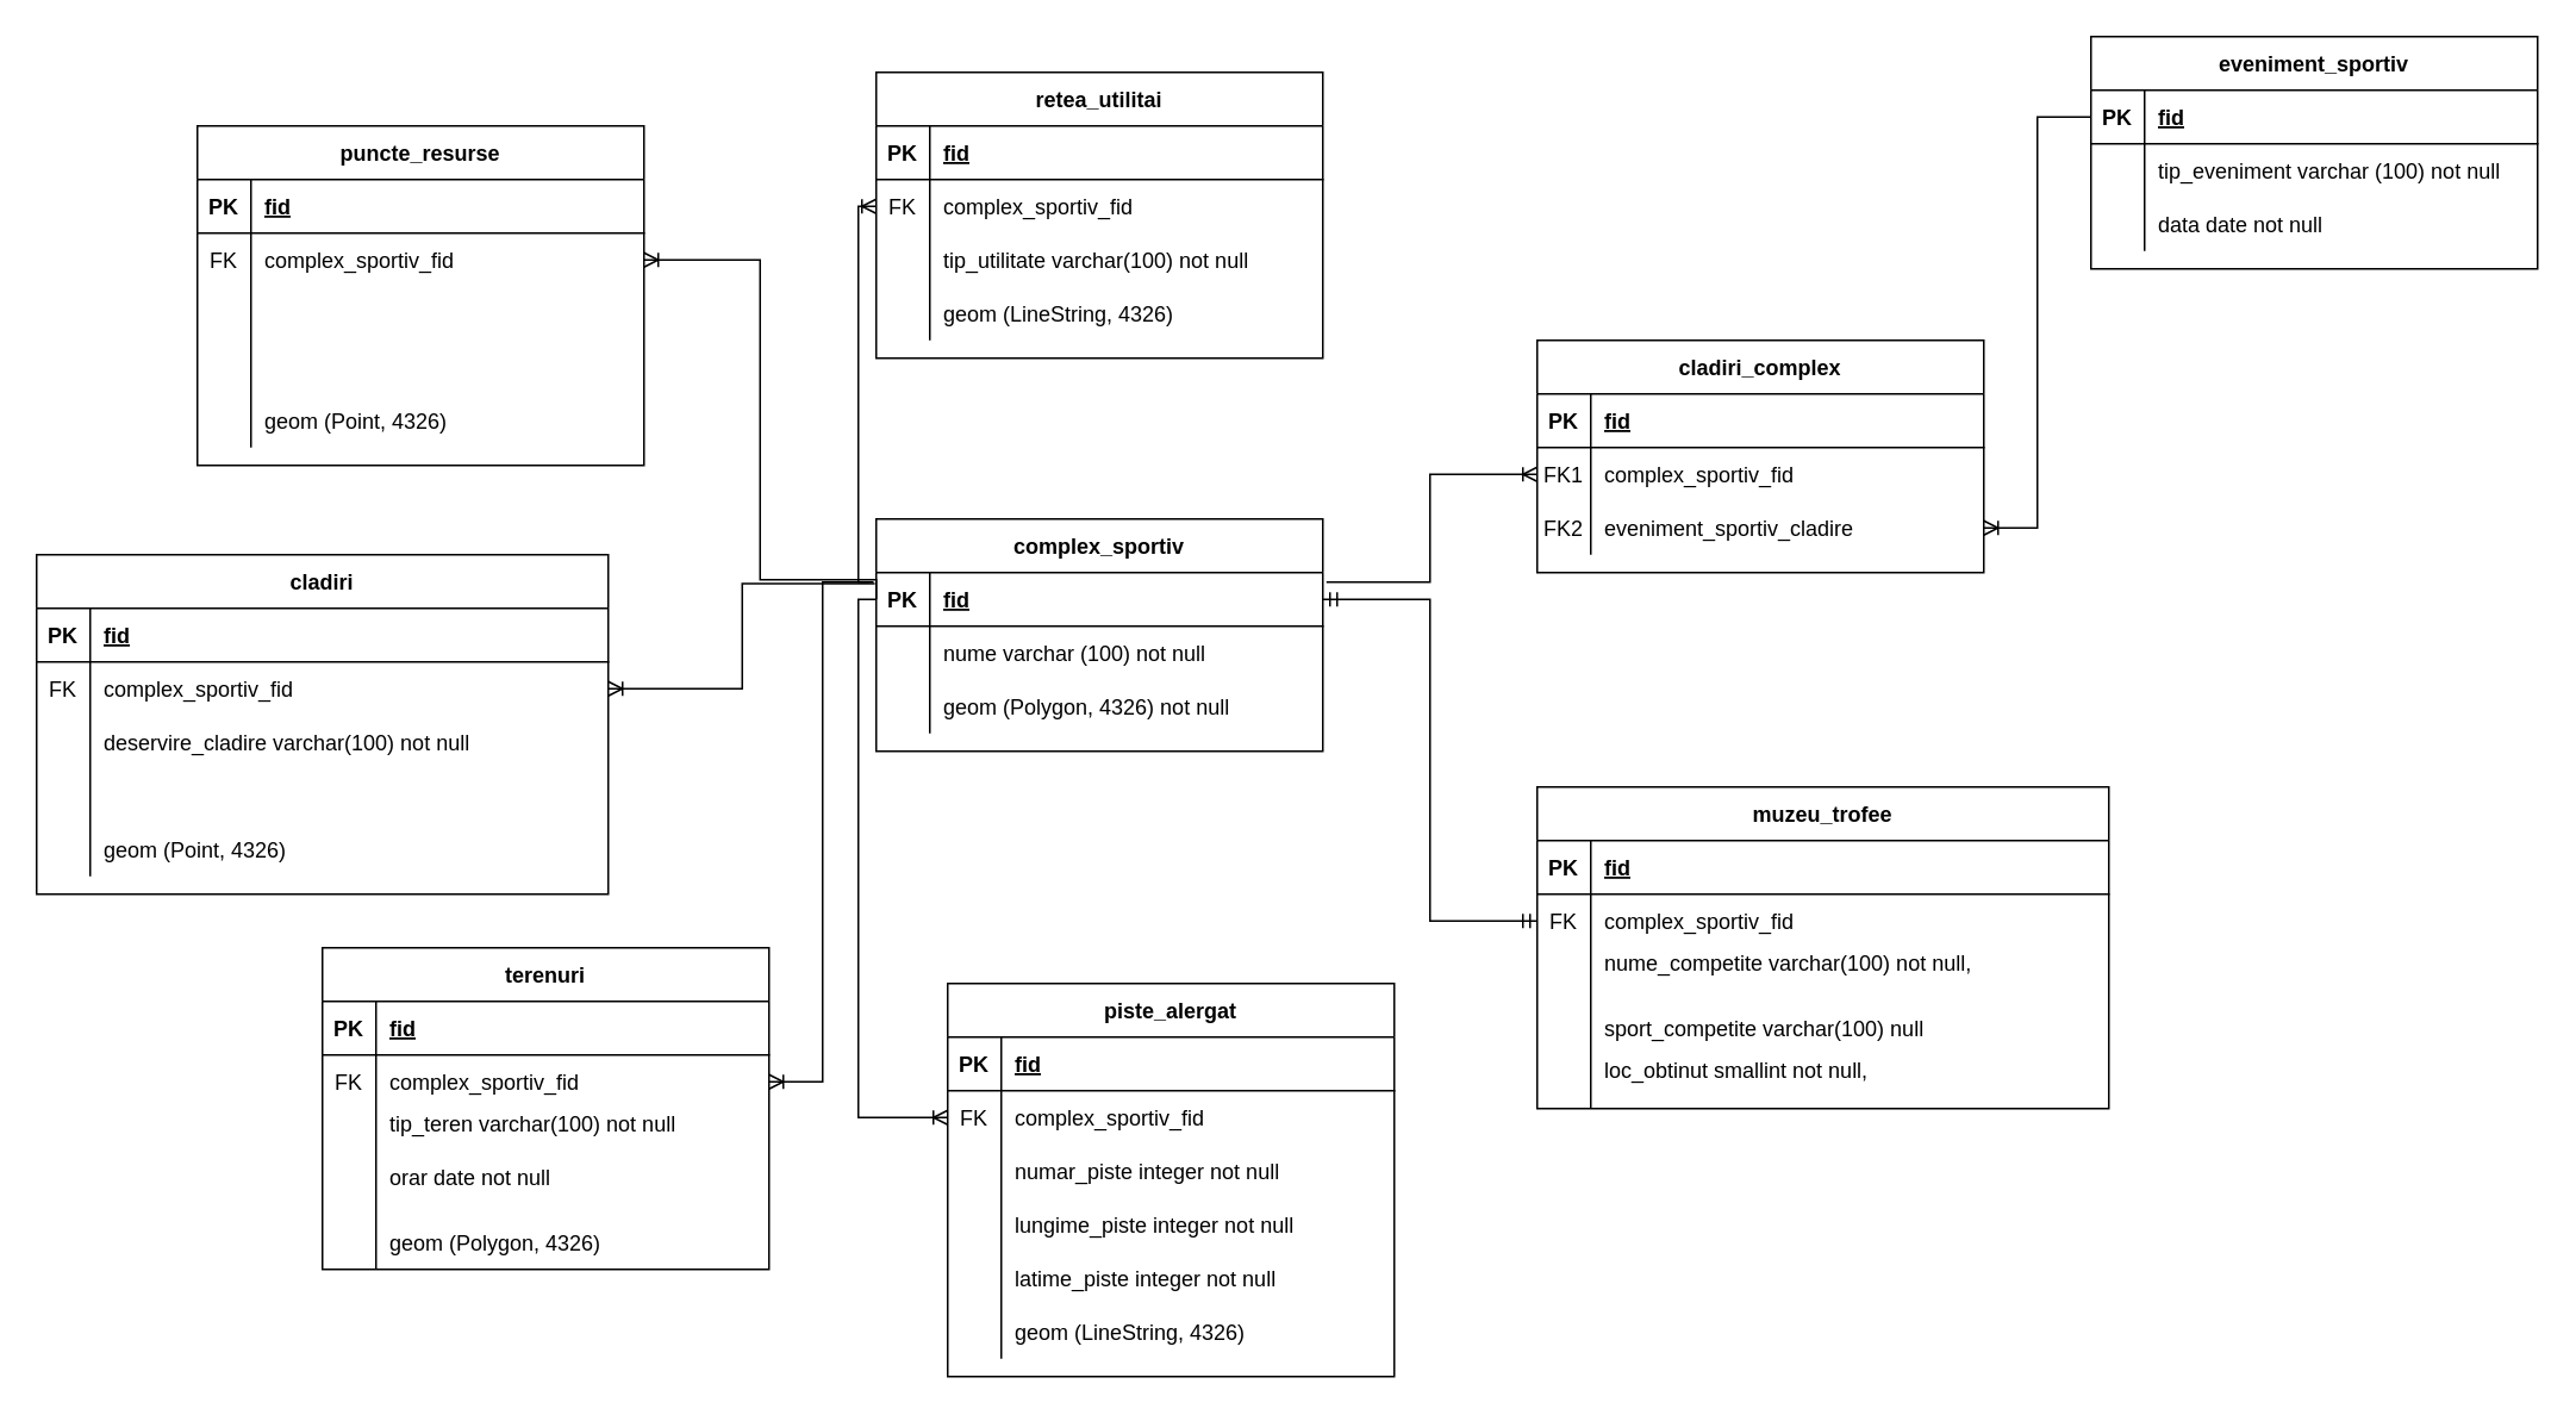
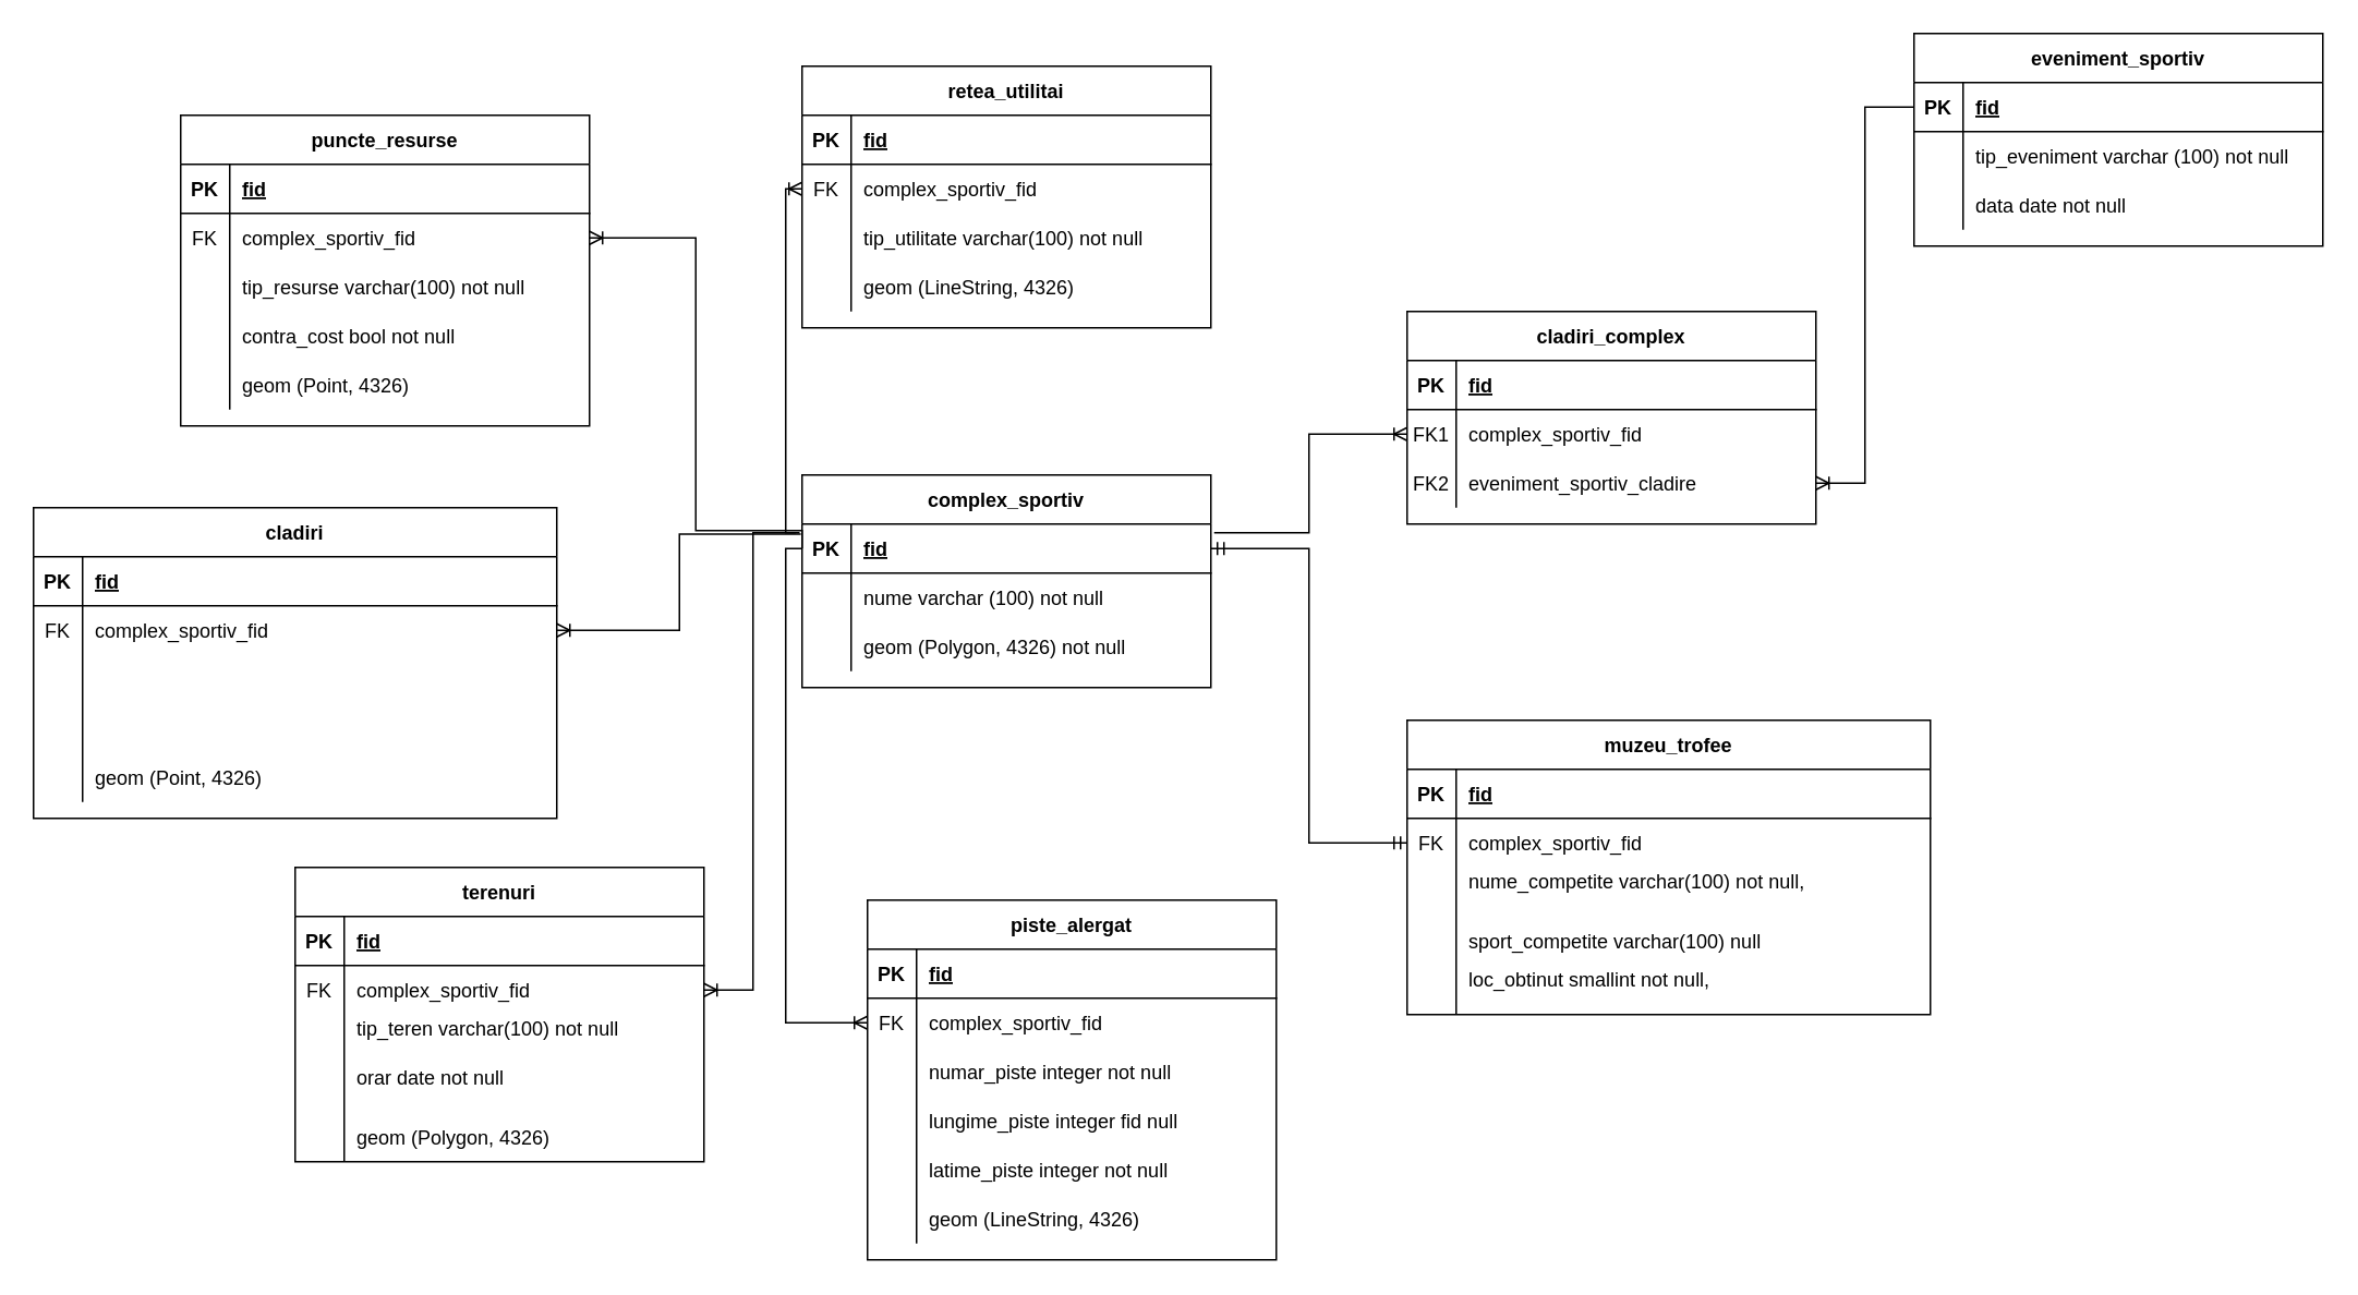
+ <mxCell id="99" value="tip_resurse varchar(100) not null" style="shape=partialRectangle;overflow=hidden;connectable=0;fillColor=none;top=0;left=0;bottom=0;right=0;align=left;spacingLeft=6;" vertex="1" parent="97"><mxGeometry x="30" width="220" height="30" as="geometry"><mxRectangle width="220" height="30" as="alternateBounds" /></mxGeometry></mxCell>
+ <mxCell id="102" value="contra_cost bool not null" style="shape=partialRectangle;overflow=hidden;connectable=0;fillColor=none;top=0;left=0;bottom=0;right=0;align=left;spacingLeft=6;" vertex="1" parent="100"><mxGeometry x="30" width="220" height="30" as="geometry"><mxRectangle width="220" height="30" as="alternateBounds" /></mxGeometry></mxCell>
- <mxCell id="83" value="deservire_cladire varchar(100) not null" style="shape=partialRectangle;overflow=hidden;connectable=0;fillColor=none;top=0;left=0;bottom=0;right=0;align=left;spacingLeft=6;" vertex="1" parent="81"><mxGeometry x="30" width="290" height="30" as="geometry"><mxRectangle width="290" height="30" as="alternateBounds" /></mxGeometry></mxCell>
- <mxCell id="24" value="lungime_piste integer not null" style="shape=partialRectangle;overflow=hidden;connectable=0;fillColor=none;top=0;left=0;bottom=0;right=0;align=left;spacingLeft=6;" vertex="1" parent="22"><mxGeometry x="30" width="220" height="30" as="geometry"><mxRectangle width="220" height="30" as="alternateBounds" /></mxGeometry></mxCell>
+ <mxCell id="24" value="lungime_piste integer fid null" style="shape=partialRectangle;overflow=hidden;connectable=0;fillColor=none;top=0;left=0;bottom=0;right=0;align=left;spacingLeft=6;" vertex="1" parent="22"><mxGeometry x="30" width="220" height="30" as="geometry"><mxRectangle width="220" height="30" as="alternateBounds" /></mxGeometry></mxCell>
